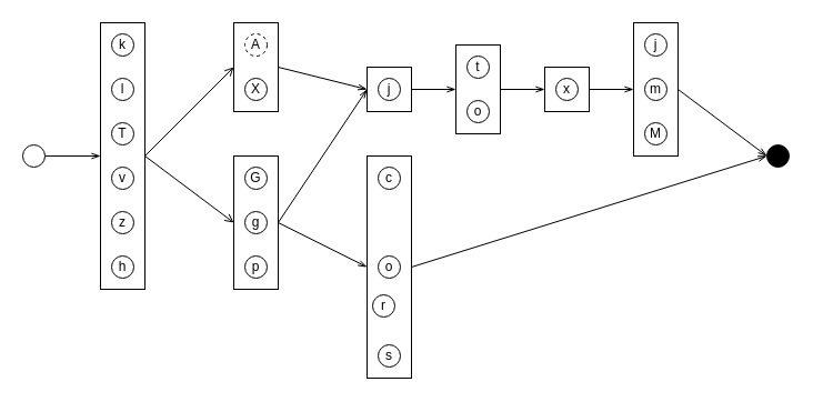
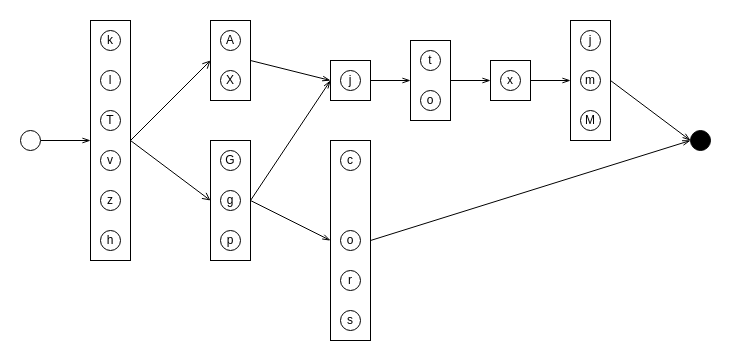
- <mxCell id="28" value="A" style="ellipse;whiteSpace=wrap;html=1;aspect=fixed;dashed=1;" parent="1" vertex="1"><mxGeometry x="220" y="30" width="20" height="20" as="geometry" /></mxCell>
+ <mxCell id="28" value="A" style="ellipse;whiteSpace=wrap;html=1;aspect=fixed;" parent="1" vertex="1"><mxGeometry x="220" y="30" width="20" height="20" as="geometry" /></mxCell>
- <mxCell id="19" value="r" style="ellipse;whiteSpace=wrap;html=1;aspect=fixed;" parent="1" vertex="1"><mxGeometry x="335" y="265" width="20" height="20" as="geometry" /></mxCell>
+ <mxCell id="19" value="r" style="ellipse;whiteSpace=wrap;html=1;aspect=fixed;" parent="1" vertex="1"><mxGeometry x="340" y="270" width="20" height="20" as="geometry" /></mxCell>
